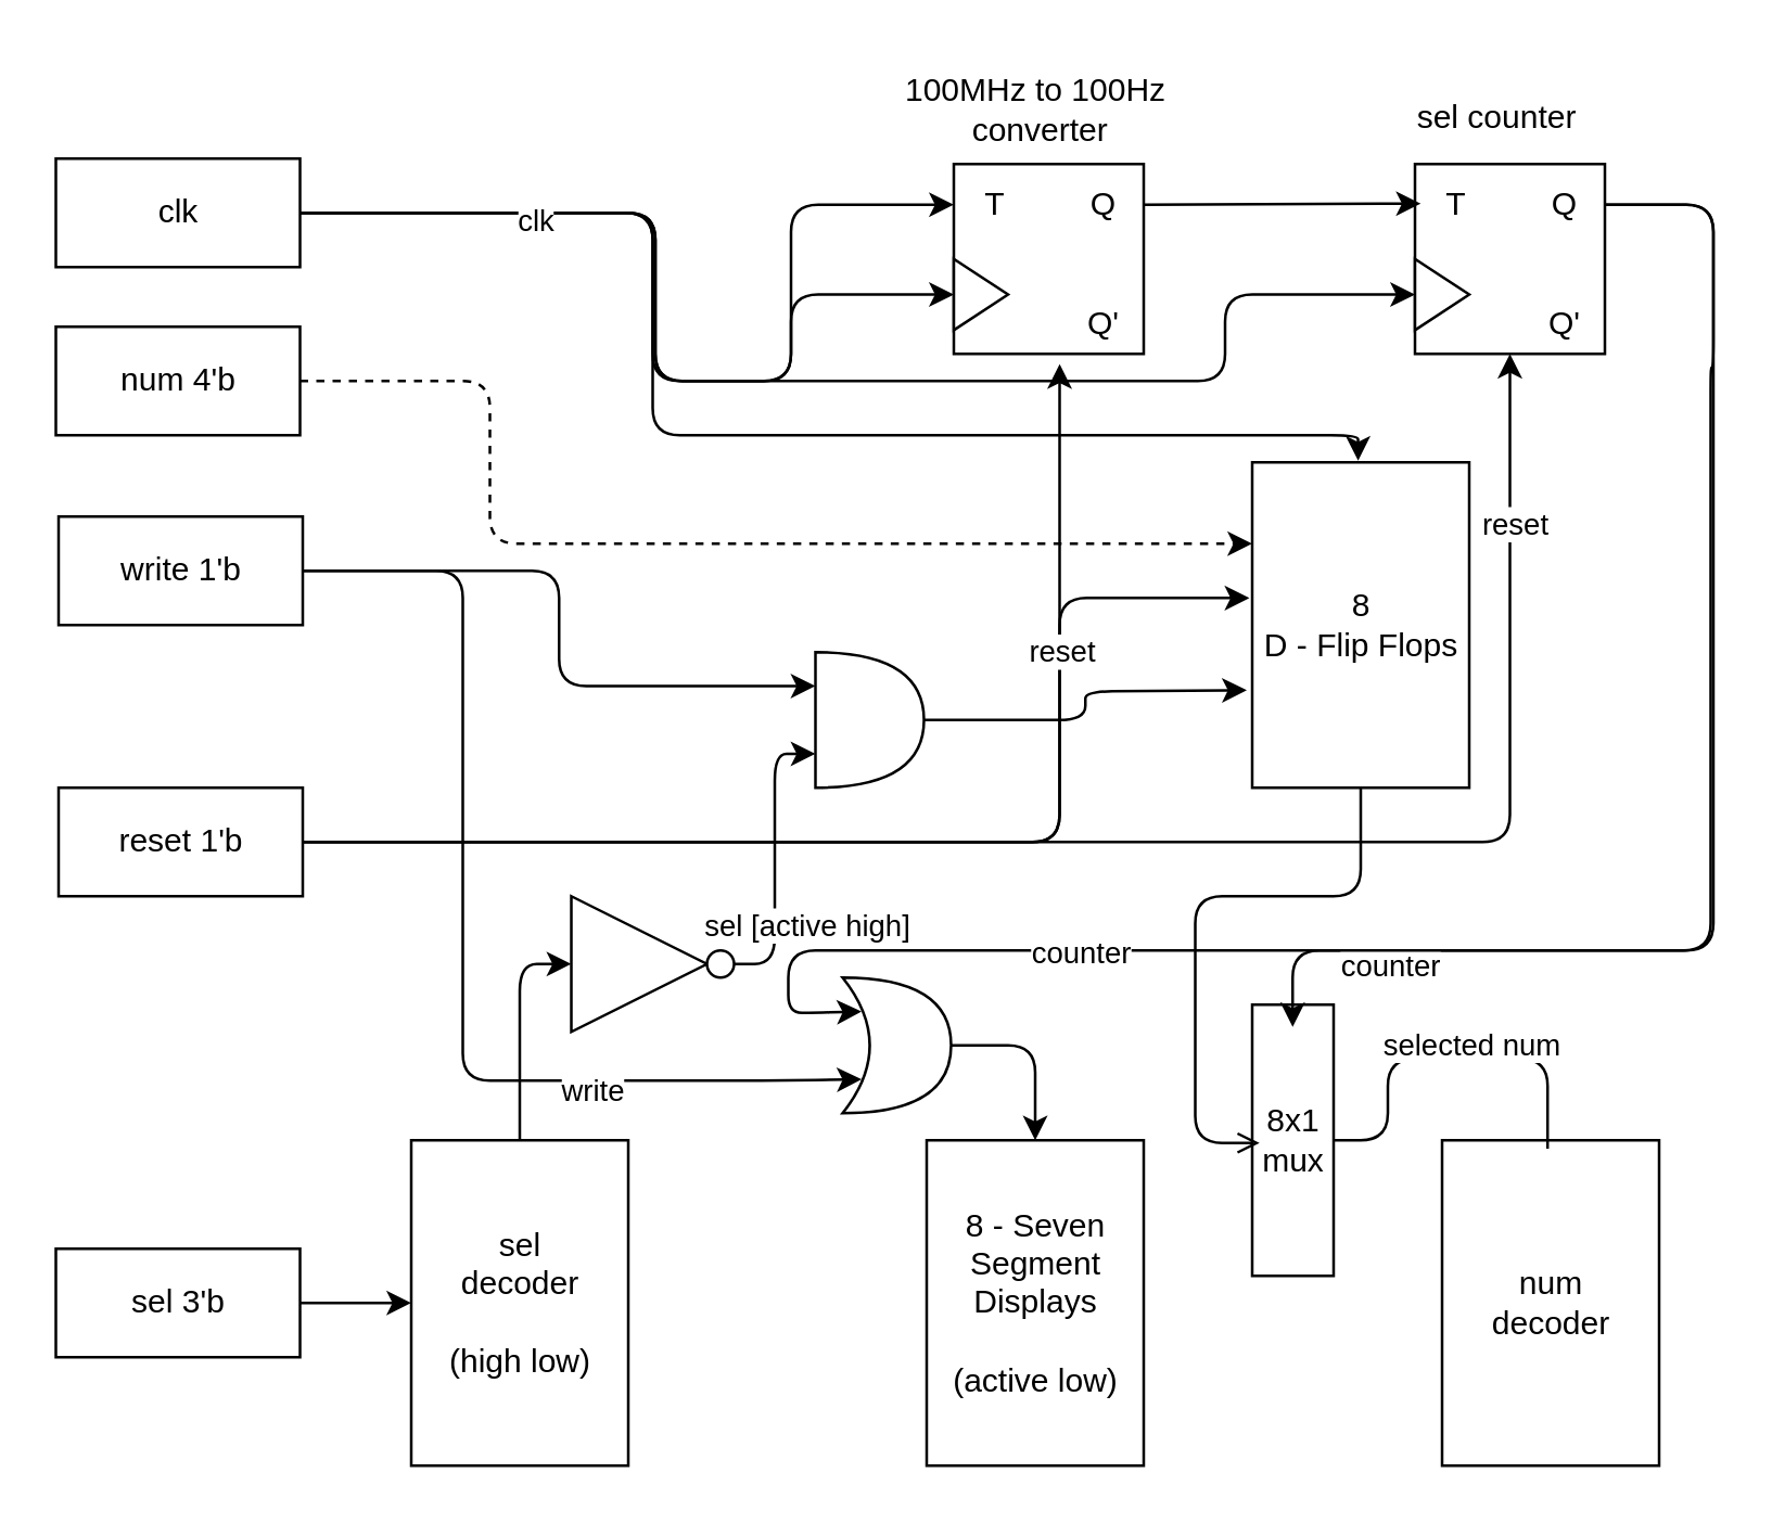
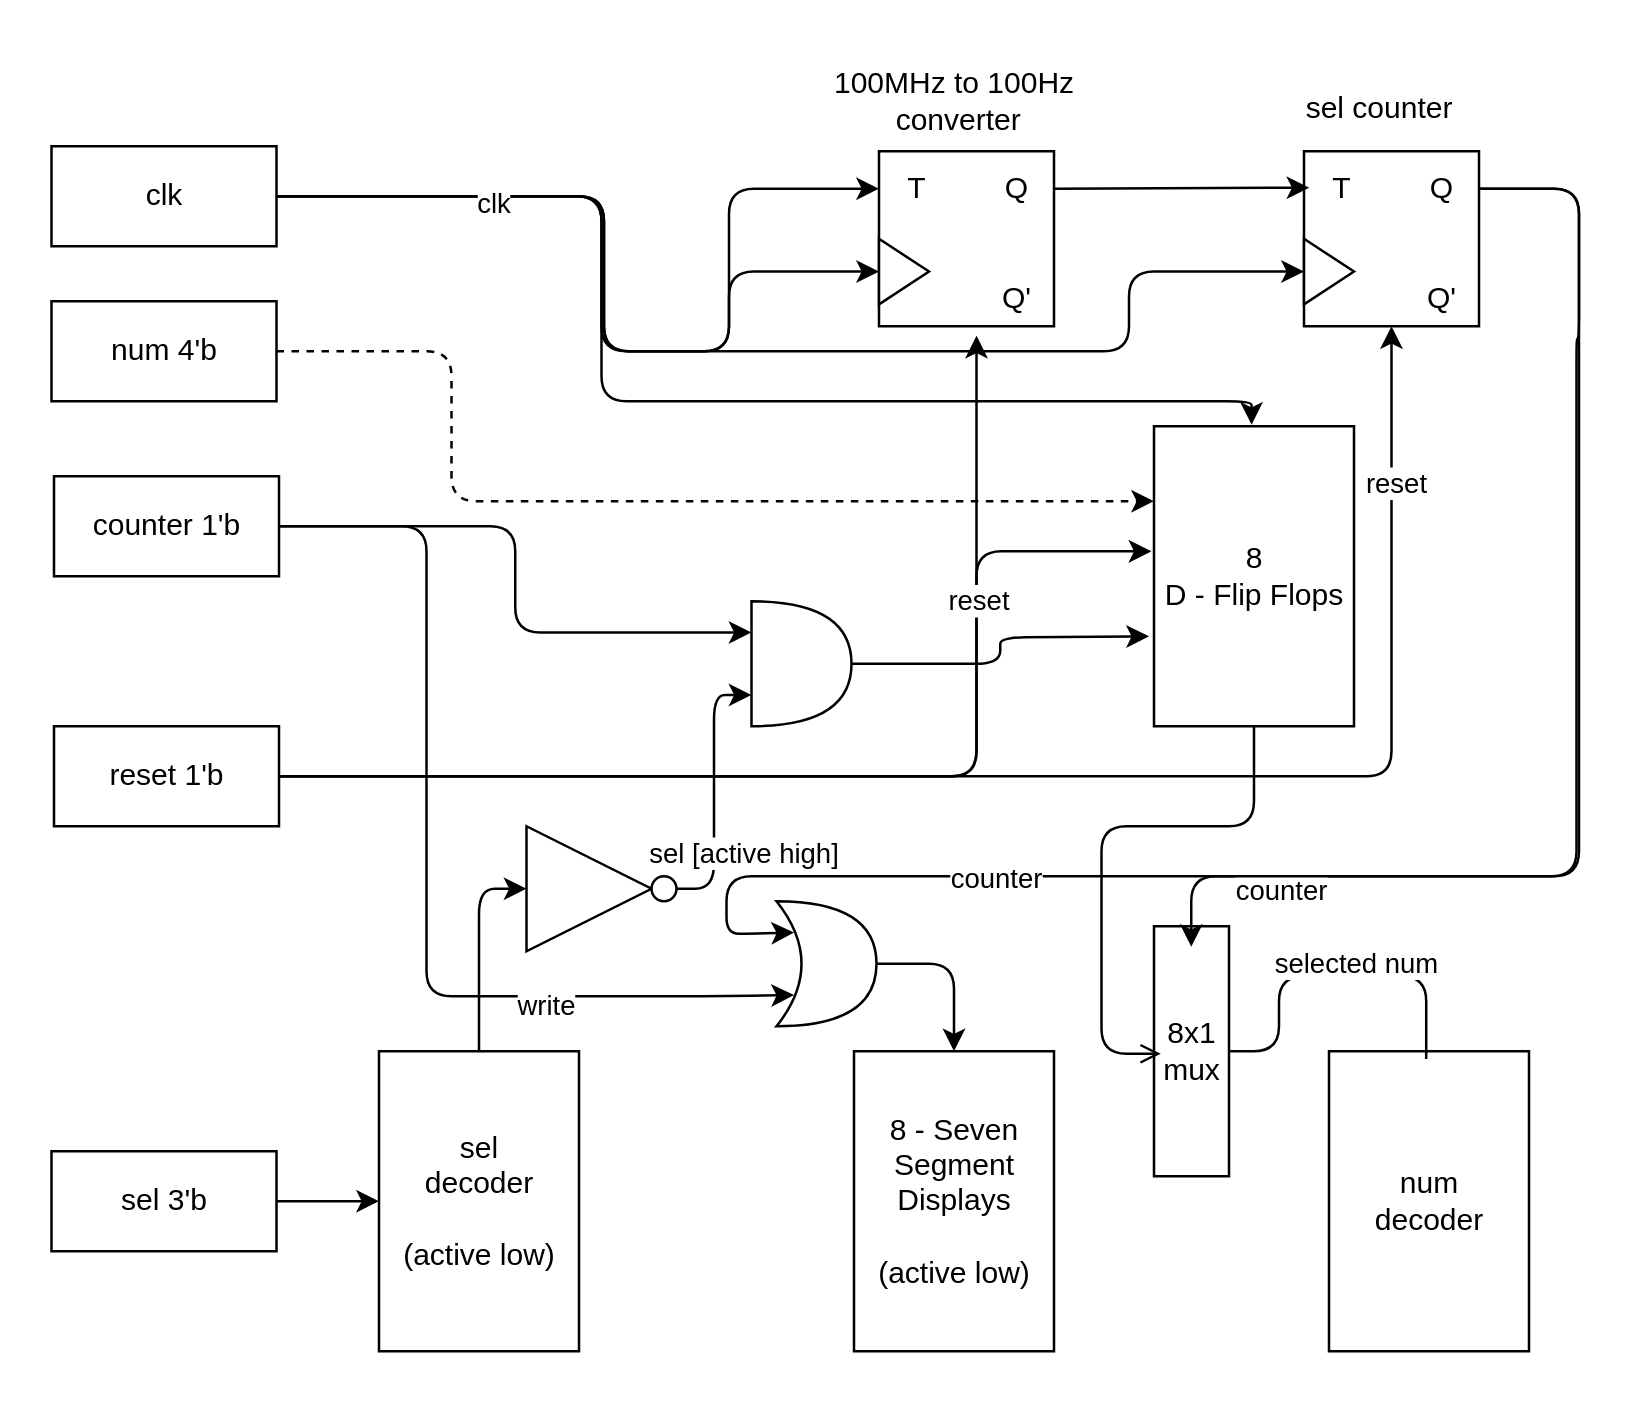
- <mxCell id="8" value="write 1'b" style="externalPins=0;recursiveResize=0;shadow=0;dashed=0;align=center;html=1;strokeWidth=1;shape=mxgraph.rtl.abstract.entity;container=1;collapsible=0;kind=input;drawPins=0;left=0;right=1;bottom=0;top=0;" parent="1" vertex="1"><mxGeometry x="21" y="190" width="90" height="40" as="geometry" /></mxCell>
+ <mxCell id="8" value="counter 1'b" style="externalPins=0;recursiveResize=0;shadow=0;dashed=0;align=center;html=1;strokeWidth=1;shape=mxgraph.rtl.abstract.entity;container=1;collapsible=0;kind=input;drawPins=0;left=0;right=1;bottom=0;top=0;" parent="1" vertex="1"><mxGeometry x="21" y="190" width="90" height="40" as="geometry" /></mxCell>
- <mxCell id="5" value="sel&lt;div&gt;decoder&lt;/div&gt;&lt;div&gt;&lt;br&gt;&lt;/div&gt;&lt;div&gt;(high low)&lt;/div&gt;" style="externalPins=0;recursiveResize=0;shadow=0;dashed=0;align=center;html=1;strokeWidth=1;shape=mxgraph.rtl.abstract.entity;container=1;collapsible=0;kind=sequential;drawPins=0;left=3;right=2;bottom=0;top=0;" parent="1" vertex="1"><mxGeometry x="151" y="420" width="80" height="120" as="geometry" /></mxCell>
+ <mxCell id="5" value="sel&lt;div&gt;decoder&lt;/div&gt;&lt;div&gt;&lt;br&gt;&lt;/div&gt;&lt;div&gt;(active low)&lt;/div&gt;" style="externalPins=0;recursiveResize=0;shadow=0;dashed=0;align=center;html=1;strokeWidth=1;shape=mxgraph.rtl.abstract.entity;container=1;collapsible=0;kind=sequential;drawPins=0;left=3;right=2;bottom=0;top=0;" parent="1" vertex="1"><mxGeometry x="151" y="420" width="80" height="120" as="geometry" /></mxCell>
